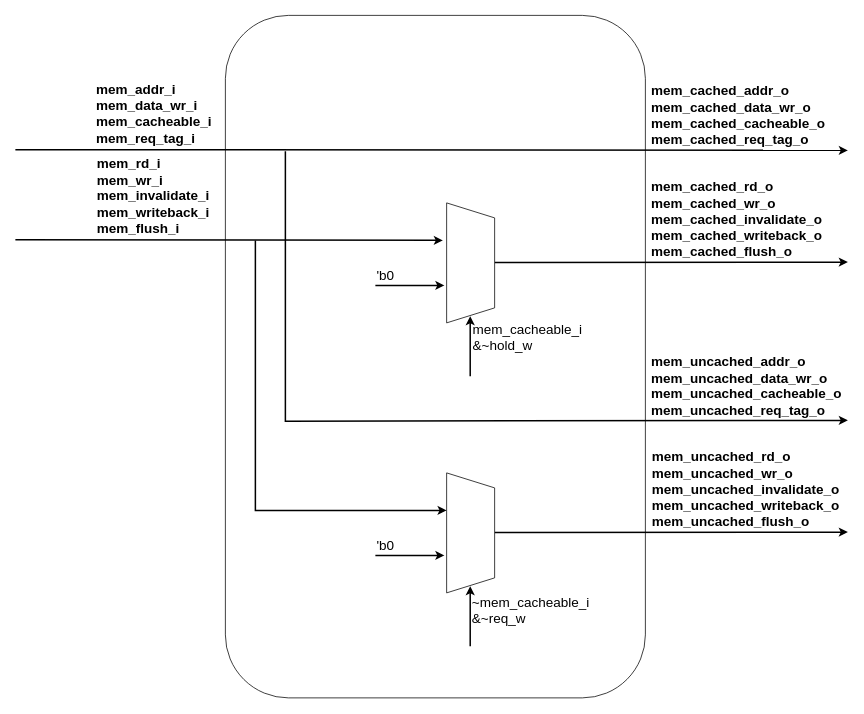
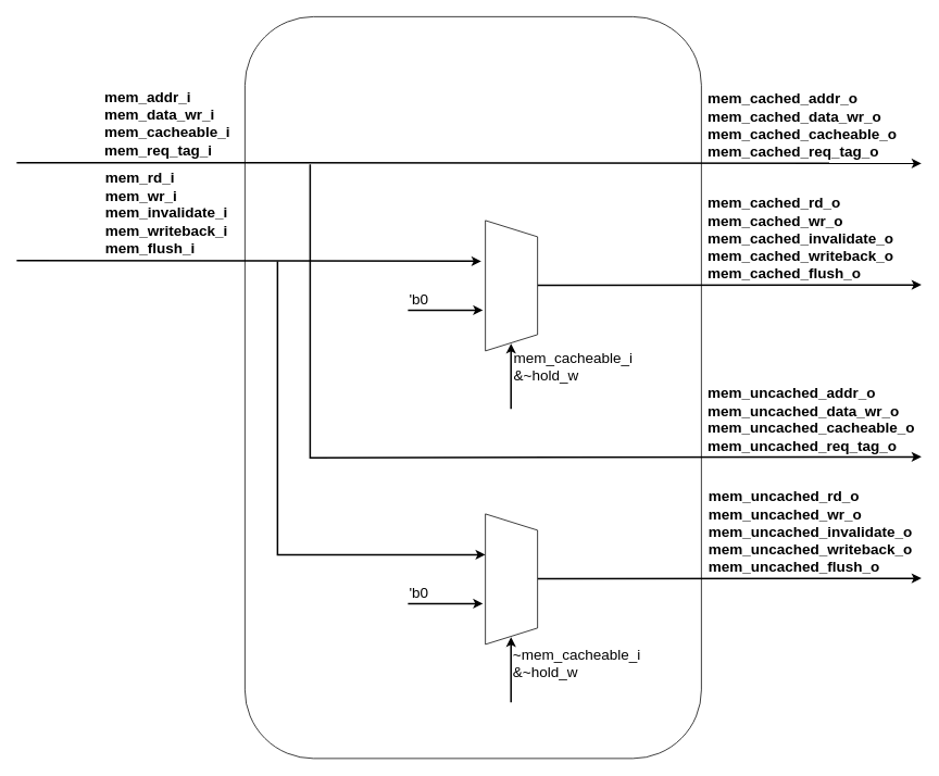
- <mxCell id="22" value="&lt;font style=&quot;font-size: 18px;&quot;&gt;~mem_cacheable_i&lt;br&gt;&amp;amp;~req_w&lt;br&gt;&lt;/font&gt;" style="text;whiteSpace=wrap;html=1;" parent="1" vertex="1"><mxGeometry x="627" y="786" width="130" height="40" as="geometry" /></mxCell>
+ <mxCell id="22" value="&lt;font style=&quot;font-size: 18px;&quot;&gt;~mem_cacheable_i&lt;br&gt;&amp;amp;~hold_w&lt;br&gt;&lt;/font&gt;" style="text;whiteSpace=wrap;html=1;" parent="1" vertex="1"><mxGeometry x="627" y="786" width="130" height="40" as="geometry" /></mxCell>
